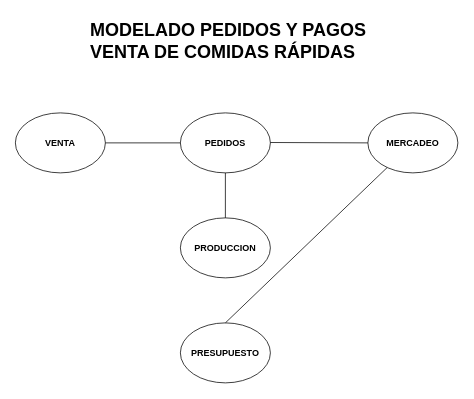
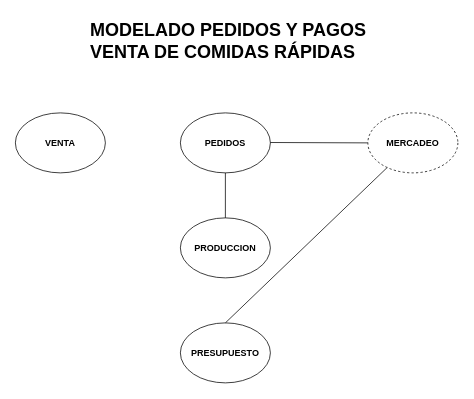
- <mxCell id="8" value="" style="endArrow=none;html=1;rounded=0;entryX=0;entryY=0.5;entryDx=0;entryDy=0;exitX=1;exitY=0.5;exitDx=0;exitDy=0;" edge="1" parent="1" source="2" target="3"><mxGeometry width="50" height="50" relative="1" as="geometry"><mxPoint x="140" y="200" as="sourcePoint" /><mxPoint x="190" y="150" as="targetPoint" /></mxGeometry></mxCell>
- <mxCell id="4" value="&lt;b&gt;MERCADEO&lt;/b&gt;" style="ellipse;whiteSpace=wrap;html=1;" vertex="1" parent="1"><mxGeometry x="490" y="150" width="120" height="80" as="geometry" /></mxCell>
+ <mxCell id="4" value="&lt;b&gt;MERCADEO&lt;/b&gt;" style="ellipse;whiteSpace=wrap;html=1;dashed=1;" vertex="1" parent="1"><mxGeometry x="490" y="150" width="120" height="80" as="geometry" /></mxCell>
